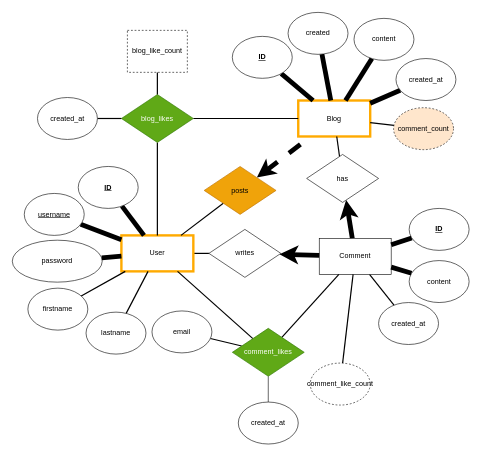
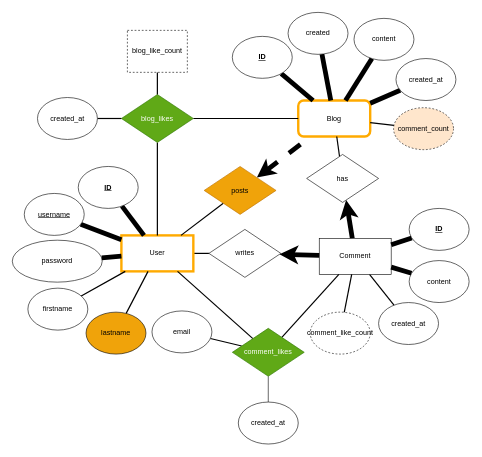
- <mxCell id="4" value="Blog" style="rounded=0;whiteSpace=wrap;html=1;strokeColor=#FFAA00;strokeWidth=4;" parent="1" vertex="1"><mxGeometry x="497" y="167" width="120" height="60" as="geometry" /></mxCell>
+ <mxCell id="4" value="Blog" style="whiteSpace=wrap;html=1;strokeColor=#FFAA00;strokeWidth=4;rounded=1;" parent="1" vertex="1"><mxGeometry x="497" y="167" width="120" height="60" as="geometry" /></mxCell>
- <mxCell id="55" value="lastname" style="ellipse;whiteSpace=wrap;html=1;" parent="1" vertex="1"><mxGeometry x="143" y="520" width="100" height="70" as="geometry" /></mxCell>
+ <mxCell id="55" value="lastname" style="ellipse;whiteSpace=wrap;html=1;fillColor=#f0a30a;" parent="1" vertex="1"><mxGeometry x="143" y="520" width="100" height="70" as="geometry" /></mxCell>
- <mxCell id="51" value="comment_like_count" style="ellipse;whiteSpace=wrap;html=1;dashed=1;" parent="1" vertex="1"><mxGeometry x="517" y="605" width="100" height="70" as="geometry" /></mxCell>
+ <mxCell id="51" value="comment_like_count" style="ellipse;whiteSpace=wrap;html=1;dashed=1;" parent="1" vertex="1"><mxGeometry x="517" y="520" width="100" height="70" as="geometry" /></mxCell>
